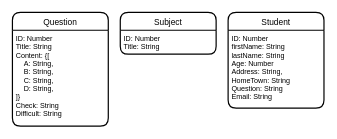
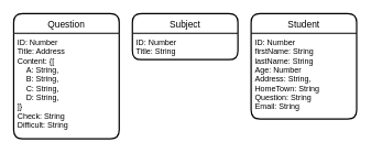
- <mxCell id="3" value="ID: Number&#10;Title: String    &#10;Content: {[&#10;    A: String,&#10;    B: String,&#10;    C: String,&#10;    D: String,   &#10;]}&#10;Check: String&#10;Difficult: String" style="align=left;strokeColor=none;fillColor=none;spacingLeft=4;fontSize=12;verticalAlign=top;resizable=0;rotatable=0;part=1;" parent="2" vertex="1"><mxGeometry y="30" width="160" height="160" as="geometry" /></mxCell>
+ <mxCell id="3" value="ID: Number&#10;Title: Address    &#10;Content: {[&#10;    A: String,&#10;    B: String,&#10;    C: String,&#10;    D: String,   &#10;]}&#10;Check: String&#10;Difficult: String" style="align=left;strokeColor=none;fillColor=none;spacingLeft=4;fontSize=12;verticalAlign=top;resizable=0;rotatable=0;part=1;" parent="2" vertex="1"><mxGeometry y="30" width="160" height="160" as="geometry" /></mxCell>
